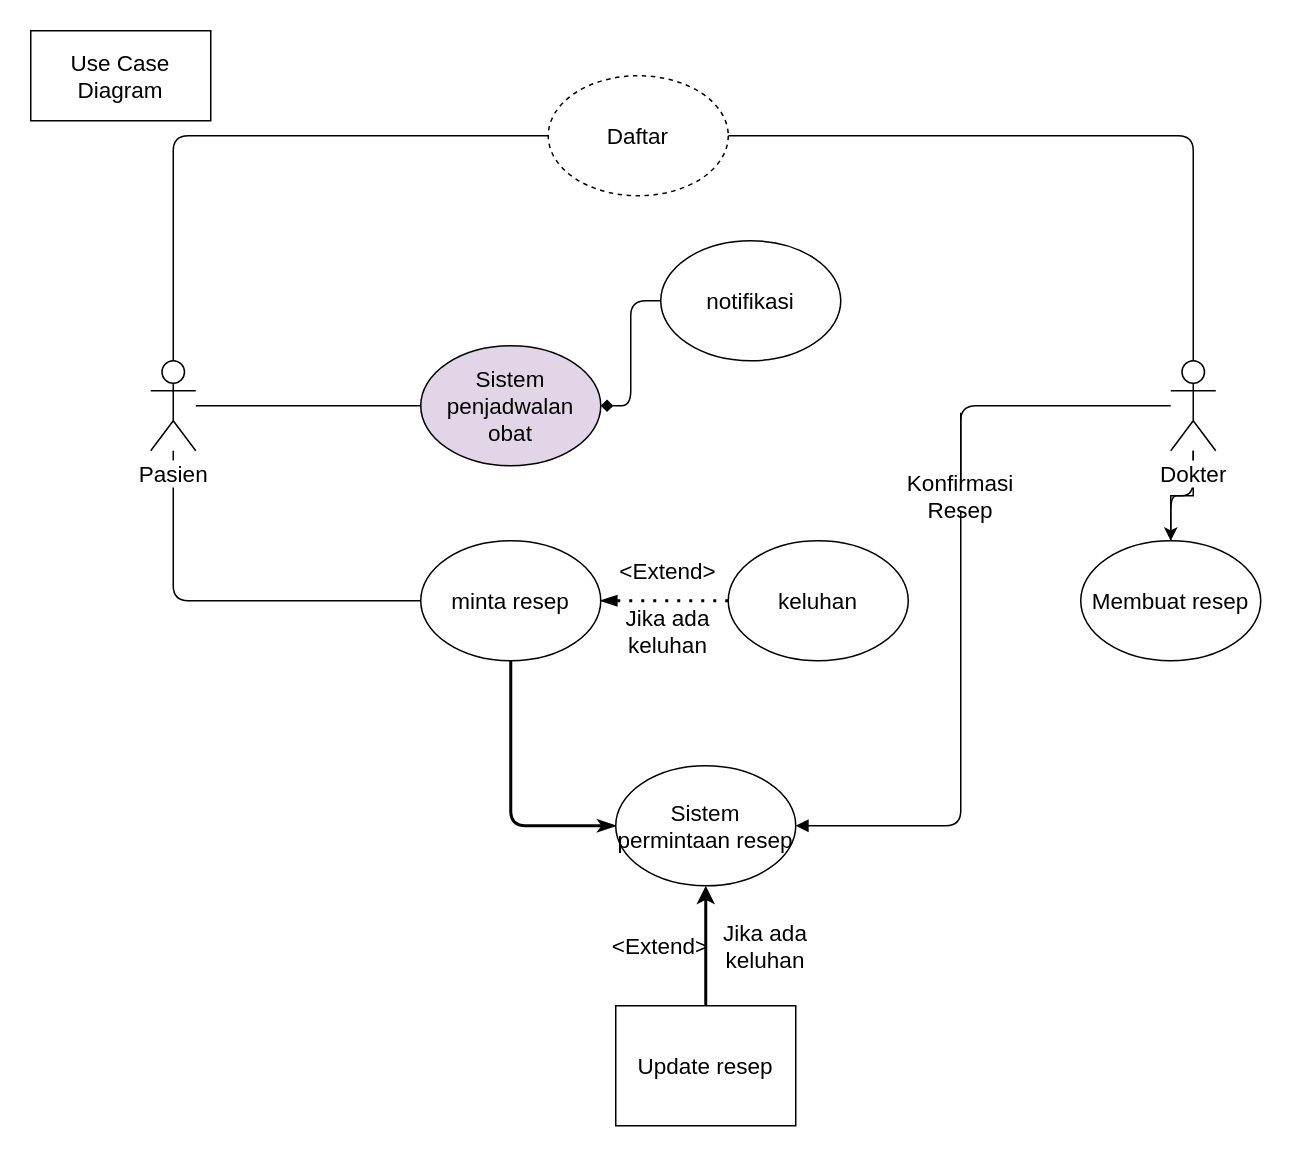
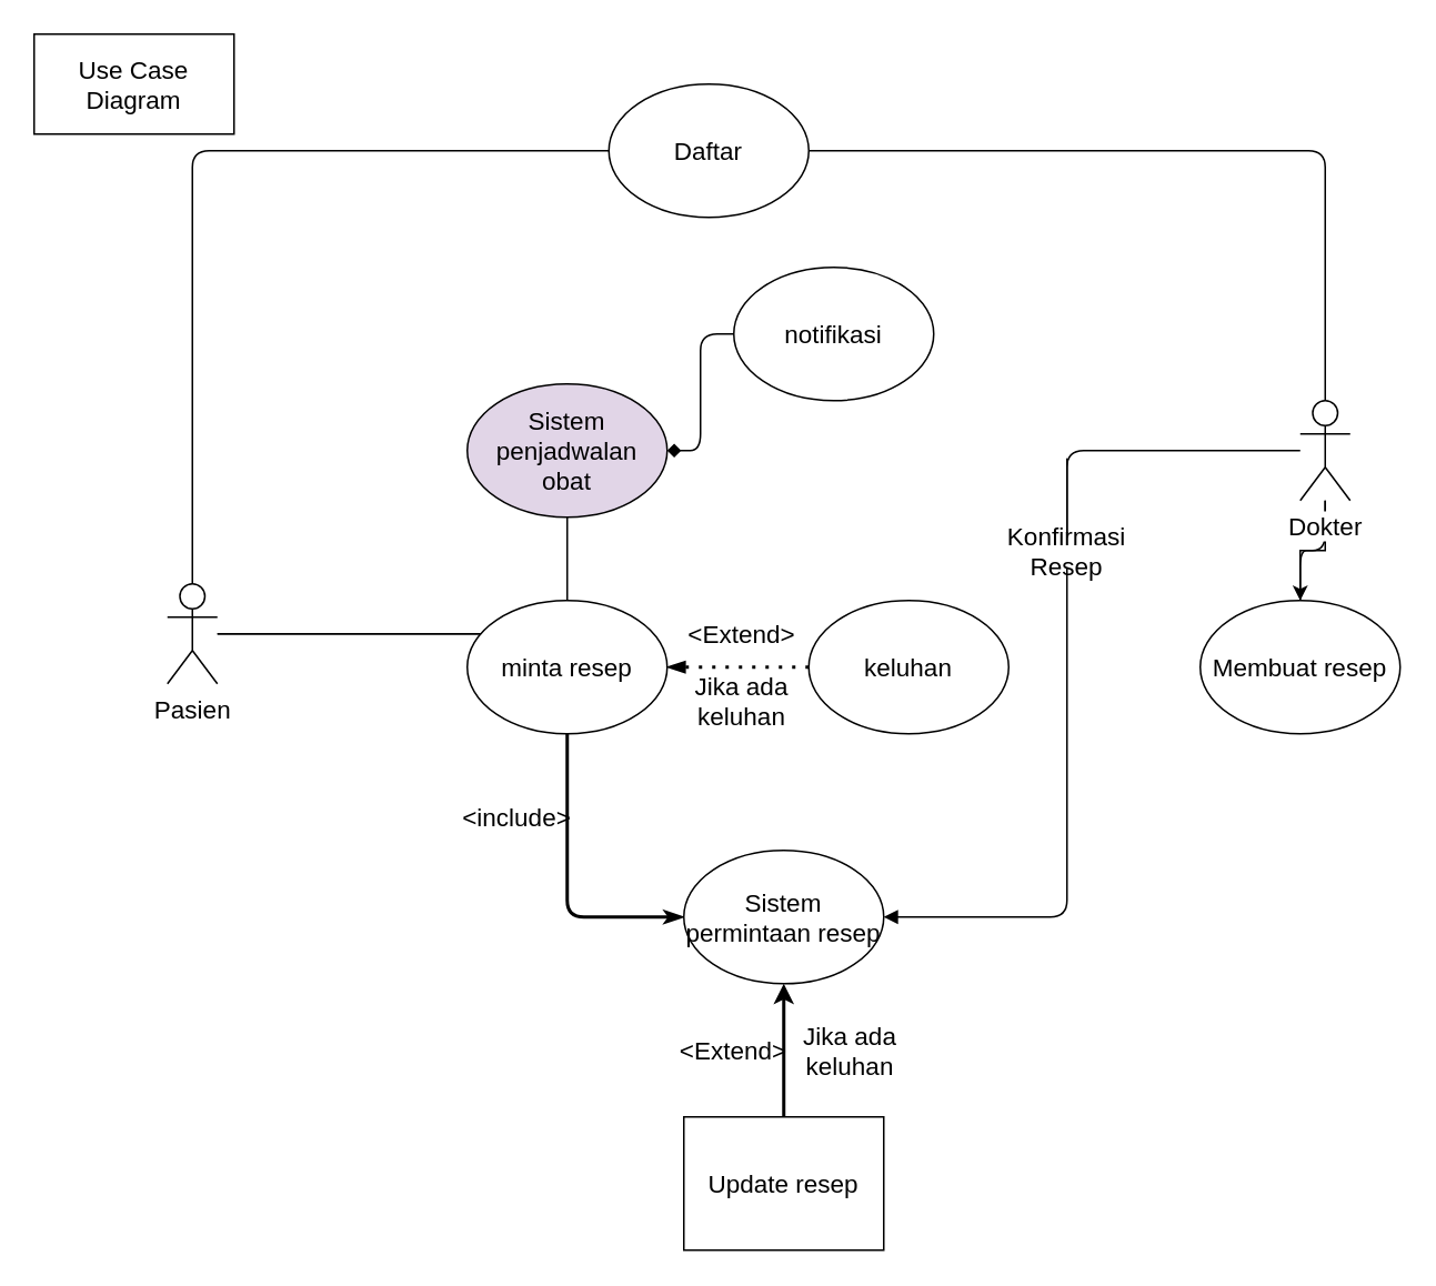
- <mxCell id="11" value="Daftar" style="ellipse;whiteSpace=wrap;html=1;fontSize=15;dashed=1;" parent="1" vertex="1"><mxGeometry x="365" y="50" width="120" height="80" as="geometry" /></mxCell>
+ <mxCell id="11" value="Daftar" style="ellipse;whiteSpace=wrap;html=1;fontSize=15;" parent="1" vertex="1"><mxGeometry x="365" y="50" width="120" height="80" as="geometry" /></mxCell>
- <mxCell id="5" value="Pasien" style="shape=umlActor;verticalLabelPosition=bottom;verticalAlign=top;html=1;outlineConnect=0;labelBackgroundColor=#ffffff;fontSize=15;" parent="1" vertex="1"><mxGeometry x="100" y="240" width="30" height="60" as="geometry" /></mxCell>
+ <mxCell id="5" value="Pasien" style="shape=umlActor;verticalLabelPosition=bottom;verticalAlign=top;html=1;outlineConnect=0;labelBackgroundColor=#ffffff;fontSize=15;" parent="1" vertex="1"><mxGeometry x="100" y="350" width="30" height="60" as="geometry" /></mxCell>
+ <mxCell id="25" value="&amp;lt;include&amp;gt;" style="text;html=1;strokeColor=none;fillColor=none;align=center;verticalAlign=middle;whiteSpace=wrap;rounded=0;fontSize=15;" parent="1" vertex="1"><mxGeometry x="290" y="480" width="40" height="20" as="geometry" /></mxCell>
